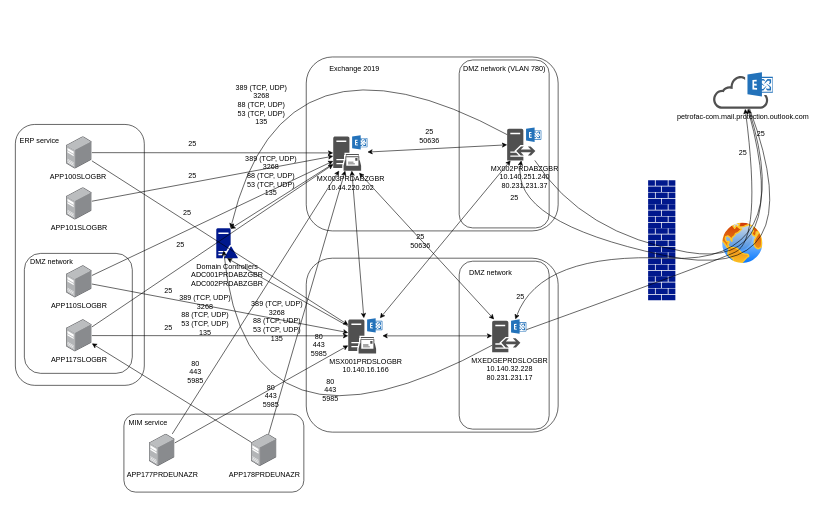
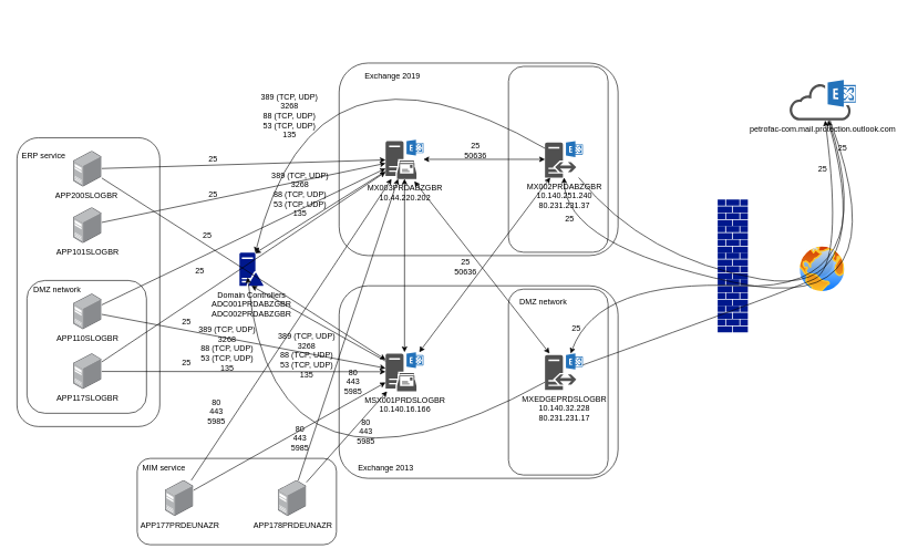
- <mxCell id="11" value="DMZ network (VLAN 780)" style="text;html=1;align=center;verticalAlign=middle;resizable=0;points=[];autosize=1;strokeColor=none;fillColor=none;" parent="1" vertex="1"><mxGeometry x="760" y="100" width="160" height="30" as="geometry" /></mxCell>
- <mxCell id="10" value="MX002PRDABZGBR&lt;br&gt;10.140.251.240&lt;br&gt;80.231.231.37" style="sketch=0;pointerEvents=1;shadow=0;dashed=0;html=1;strokeColor=none;fillColor=#505050;labelPosition=center;verticalLabelPosition=bottom;verticalAlign=top;outlineConnect=0;align=center;shape=mxgraph.office.servers.exchange_edge_transport_server;" parent="1" vertex="1"><mxGeometry x="845" y="212" width="57" height="55" as="geometry" /></mxCell>
+ <mxCell id="10" value="MX002PRDABZGBR&lt;br&gt;10.140.251.240&lt;br&gt;80.231.231.37" style="sketch=0;pointerEvents=1;shadow=0;dashed=0;html=1;strokeColor=none;fillColor=#505050;labelPosition=center;verticalLabelPosition=bottom;verticalAlign=top;outlineConnect=0;align=center;shape=mxgraph.office.servers.exchange_edge_transport_server;" parent="1" vertex="1"><mxGeometry x="820" y="212" width="57" height="55" as="geometry" /></mxCell>
- <mxCell id="9" value="MX003PRDABZGBR&lt;br&gt;10.44.220.202" style="sketch=0;pointerEvents=1;shadow=0;dashed=0;html=1;strokeColor=none;fillColor=#505050;labelPosition=center;verticalLabelPosition=bottom;verticalAlign=top;outlineConnect=0;align=center;shape=mxgraph.office.servers.exchange_mailbox_server;" parent="1" vertex="1"><mxGeometry x="555" y="225" width="57" height="59" as="geometry" /></mxCell>
+ <mxCell id="9" value="MX003PRDABZGBR&lt;br&gt;10.44.220.202" style="sketch=0;pointerEvents=1;shadow=0;dashed=0;html=1;strokeColor=none;fillColor=#505050;labelPosition=center;verticalLabelPosition=bottom;verticalAlign=top;outlineConnect=0;align=center;shape=mxgraph.office.servers.exchange_mailbox_server;" parent="1" vertex="1"><mxGeometry x="580" y="210" width="57" height="59" as="geometry" /></mxCell>
- <mxCell id="38" value="APP100SLOGBR&amp;nbsp;" style="image;points=[];aspect=fixed;html=1;align=center;shadow=0;dashed=0;image=img/lib/allied_telesis/computer_and_terminals/Server_Desktop.svg;" vertex="1" parent="1"><mxGeometry x="110" y="227" width="42.6" height="54" as="geometry" /></mxCell>
+ <mxCell id="38" value="APP200SLOGBR&amp;nbsp;" style="image;points=[];aspect=fixed;html=1;align=center;shadow=0;dashed=0;image=img/lib/allied_telesis/computer_and_terminals/Server_Desktop.svg;" vertex="1" parent="1"><mxGeometry x="110" y="227" width="42.6" height="54" as="geometry" /></mxCell>
- <mxCell id="22" value="" style="endArrow=classic;startArrow=classic;html=1;rounded=0;" parent="1" source="18" target="19" edge="1"><mxGeometry width="50" height="50" relative="1" as="geometry"><mxPoint x="630" y="559" as="sourcePoint" /><mxPoint x="813" y="559" as="targetPoint" /></mxGeometry></mxCell>
- <mxCell id="52" value="" style="endArrow=classic;html=1;rounded=0;" edge="1" parent="1" source="47" target="41"><mxGeometry width="50" height="50" relative="1" as="geometry"><mxPoint x="800" y="550" as="sourcePoint" /><mxPoint x="850" y="500" as="targetPoint" /></mxGeometry></mxCell>
+ <mxCell id="52" value="" style="endArrow=classic;html=1;rounded=0;" edge="1" parent="1" source="47" target="18"><mxGeometry width="50" height="50" relative="1" as="geometry"><mxPoint x="800" y="550" as="sourcePoint" /><mxPoint x="850" y="500" as="targetPoint" /></mxGeometry></mxCell>
+ <mxCell id="72" value="Exchange 2013" style="text;html=1;align=center;verticalAlign=middle;resizable=0;points=[];autosize=1;strokeColor=none;fillColor=none;" vertex="1" parent="1"><mxGeometry x="525" y="690" width="110" height="30" as="geometry" /></mxCell>
